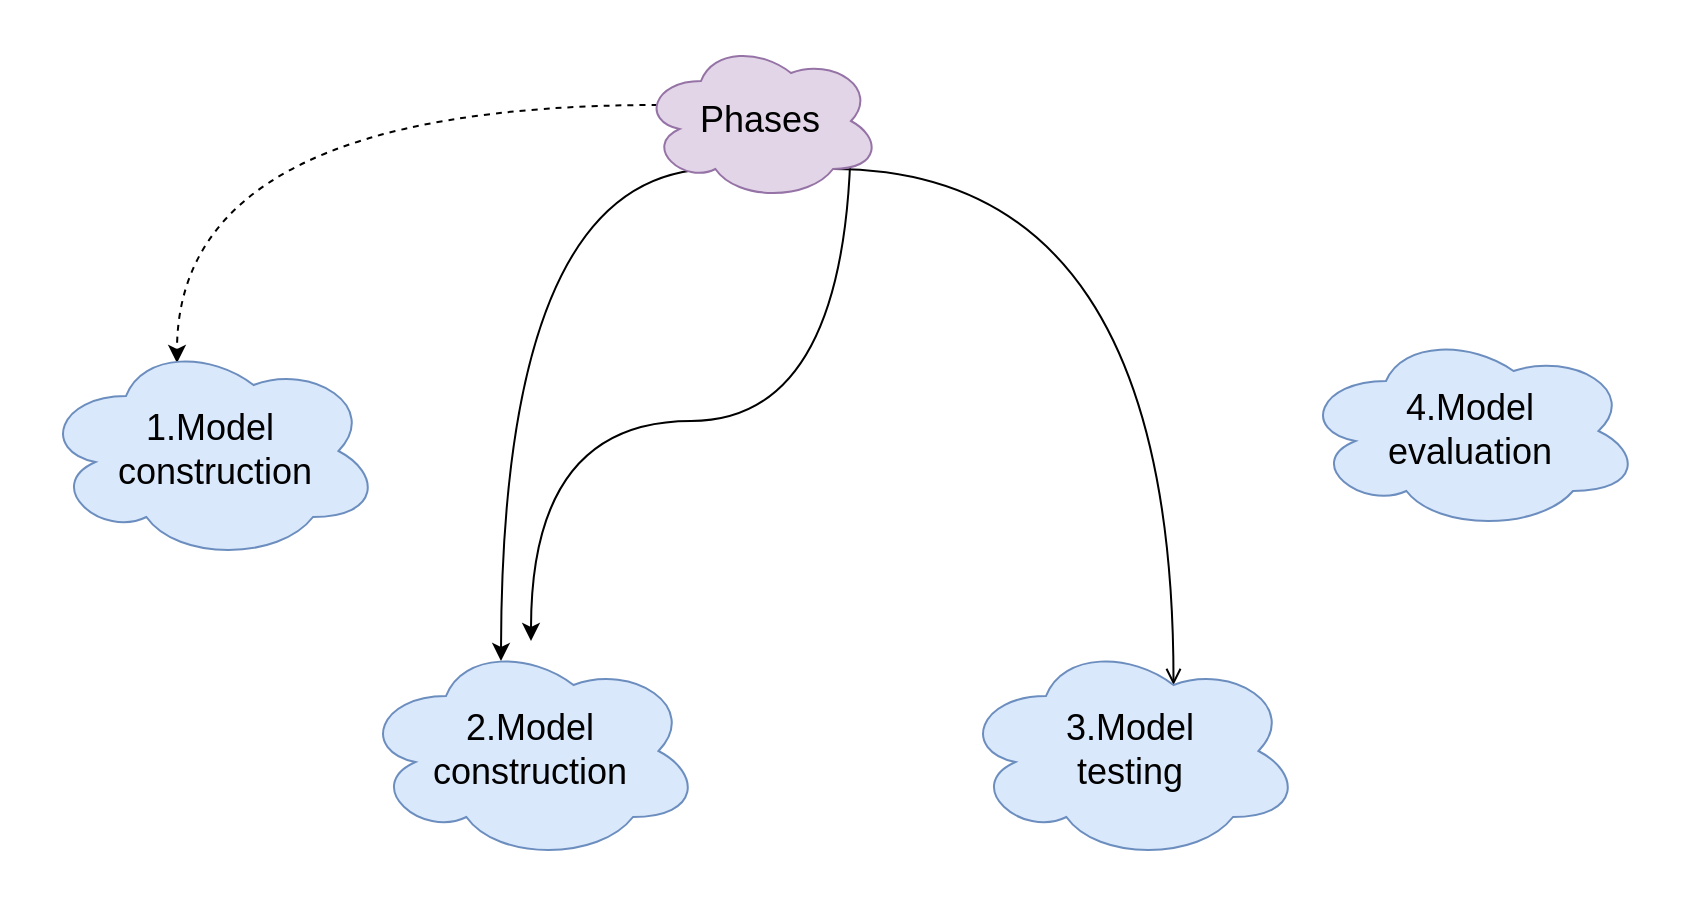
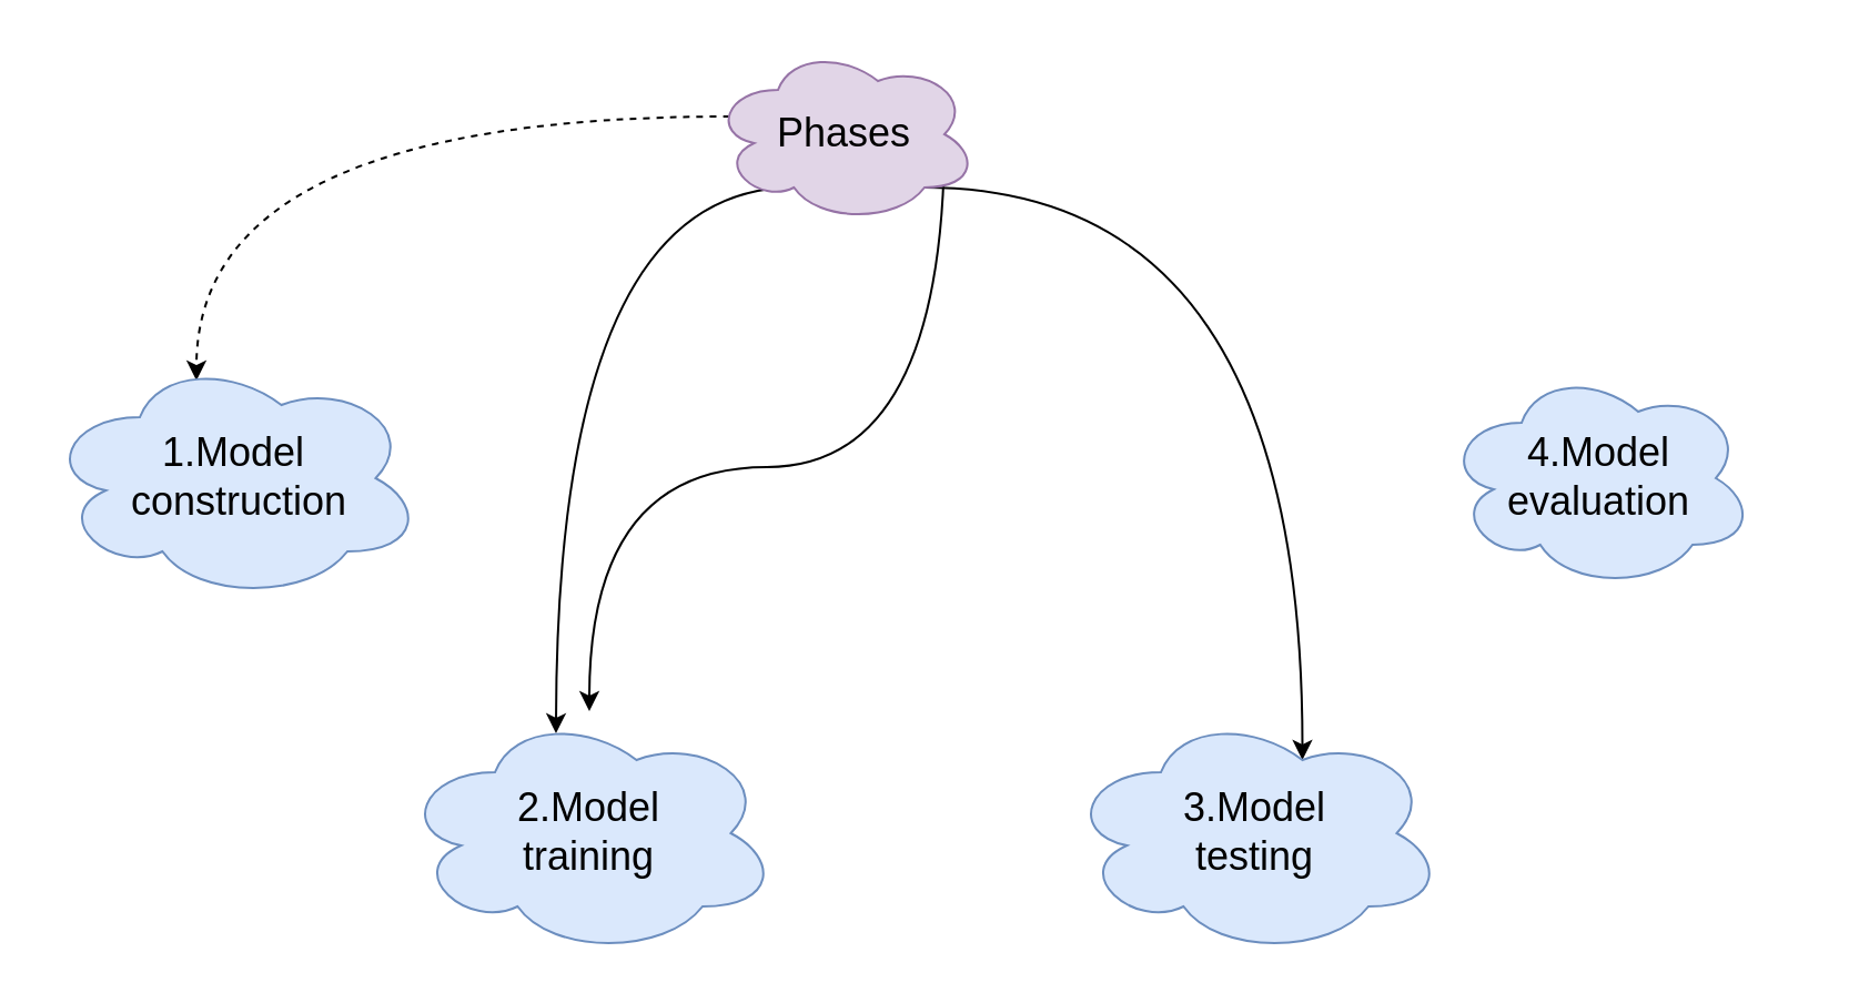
- <mxCell id="10" value="&lt;font style=&quot;font-size: 18px&quot;&gt;4.Model &lt;br&gt;evaluation&lt;/font&gt;" style="ellipse;shape=cloud;whiteSpace=wrap;html=1;fillColor=#dae8fc;strokeColor=#6c8ebf;" vertex="1" parent="1"><mxGeometry x="650" y="165" width="170" height="100" as="geometry" /></mxCell>
+ <mxCell id="10" value="&lt;font style=&quot;font-size: 18px&quot;&gt;4.Model &lt;br&gt;evaluation&lt;/font&gt;" style="ellipse;shape=cloud;whiteSpace=wrap;html=1;fillColor=#dae8fc;strokeColor=#6c8ebf;" vertex="1" parent="1"><mxGeometry x="650" y="165" width="140" height="100" as="geometry" /></mxCell>
- <mxCell id="7" value="&lt;font style=&quot;font-size: 18px&quot;&gt;1.Model&lt;br&gt;&amp;nbsp;construction&lt;/font&gt;" style="ellipse;shape=cloud;whiteSpace=wrap;html=1;fillColor=#dae8fc;strokeColor=#6c8ebf;" vertex="1" parent="1"><mxGeometry x="20" y="170" width="170" height="110" as="geometry" /></mxCell>
+ <mxCell id="7" value="&lt;font style=&quot;font-size: 18px&quot;&gt;1.Model&lt;br&gt;&amp;nbsp;construction&lt;/font&gt;" style="ellipse;shape=cloud;whiteSpace=wrap;html=1;fillColor=#dae8fc;strokeColor=#6c8ebf;" vertex="1" parent="1"><mxGeometry y="160" width="170" height="110" as="geometry" x="20" /></mxCell>
- <mxCell id="3" style="edgeStyle=orthogonalEdgeStyle;curved=1;rounded=0;orthogonalLoop=1;jettySize=auto;html=1;exitX=0.8;exitY=0.8;exitDx=0;exitDy=0;exitPerimeter=0;entryX=0.625;entryY=0.2;entryDx=0;entryDy=0;entryPerimeter=0;endArrow=open;" edge="1" parent="1" source="6" target="9"><mxGeometry relative="1" as="geometry" /></mxCell>
+ <mxCell id="3" style="edgeStyle=orthogonalEdgeStyle;curved=1;rounded=0;orthogonalLoop=1;jettySize=auto;html=1;exitX=0.8;exitY=0.8;exitDx=0;exitDy=0;exitPerimeter=0;entryX=0.625;entryY=0.2;entryDx=0;entryDy=0;entryPerimeter=0;" edge="1" parent="1" source="6" target="9"><mxGeometry relative="1" as="geometry" /></mxCell>
- <mxCell id="8" value="&lt;font style=&quot;font-size: 18px&quot;&gt;2.Model &lt;br&gt;construction&lt;/font&gt;" style="ellipse;shape=cloud;whiteSpace=wrap;html=1;fillColor=#dae8fc;strokeColor=#6c8ebf;" vertex="1" parent="1"><mxGeometry x="180" y="320" width="170" height="110" as="geometry" /></mxCell>
+ <mxCell id="8" value="&lt;font style=&quot;font-size: 18px&quot;&gt;2.Model &lt;br&gt;training&lt;/font&gt;" style="ellipse;shape=cloud;whiteSpace=wrap;html=1;fillColor=#dae8fc;strokeColor=#6c8ebf;" vertex="1" parent="1"><mxGeometry x="180" y="320" width="170" height="110" as="geometry" /></mxCell>
